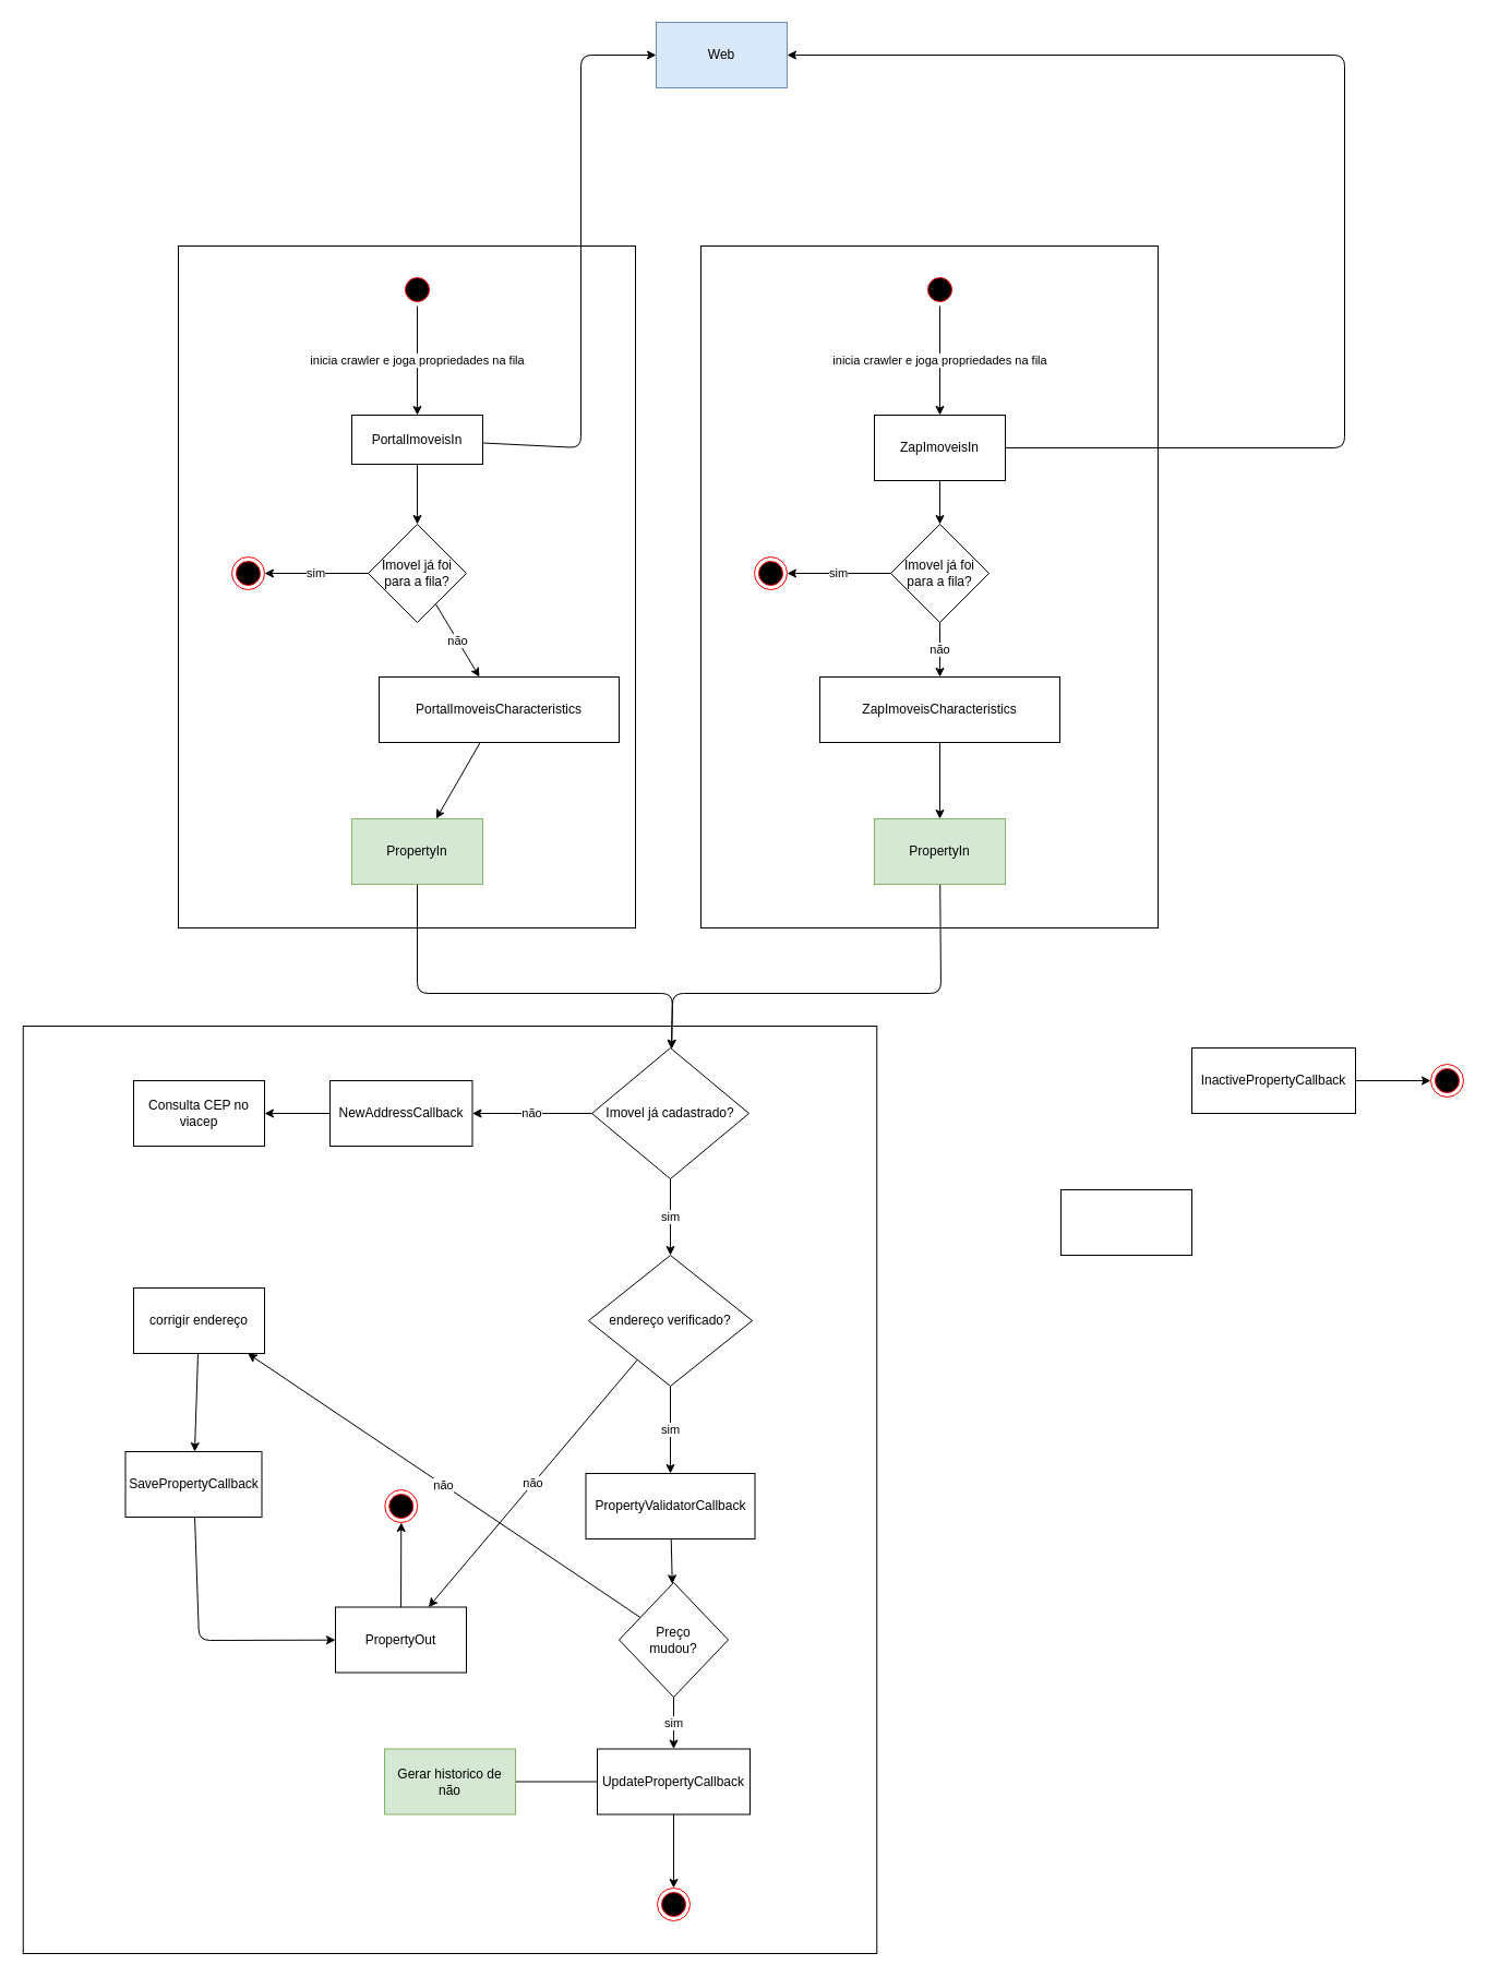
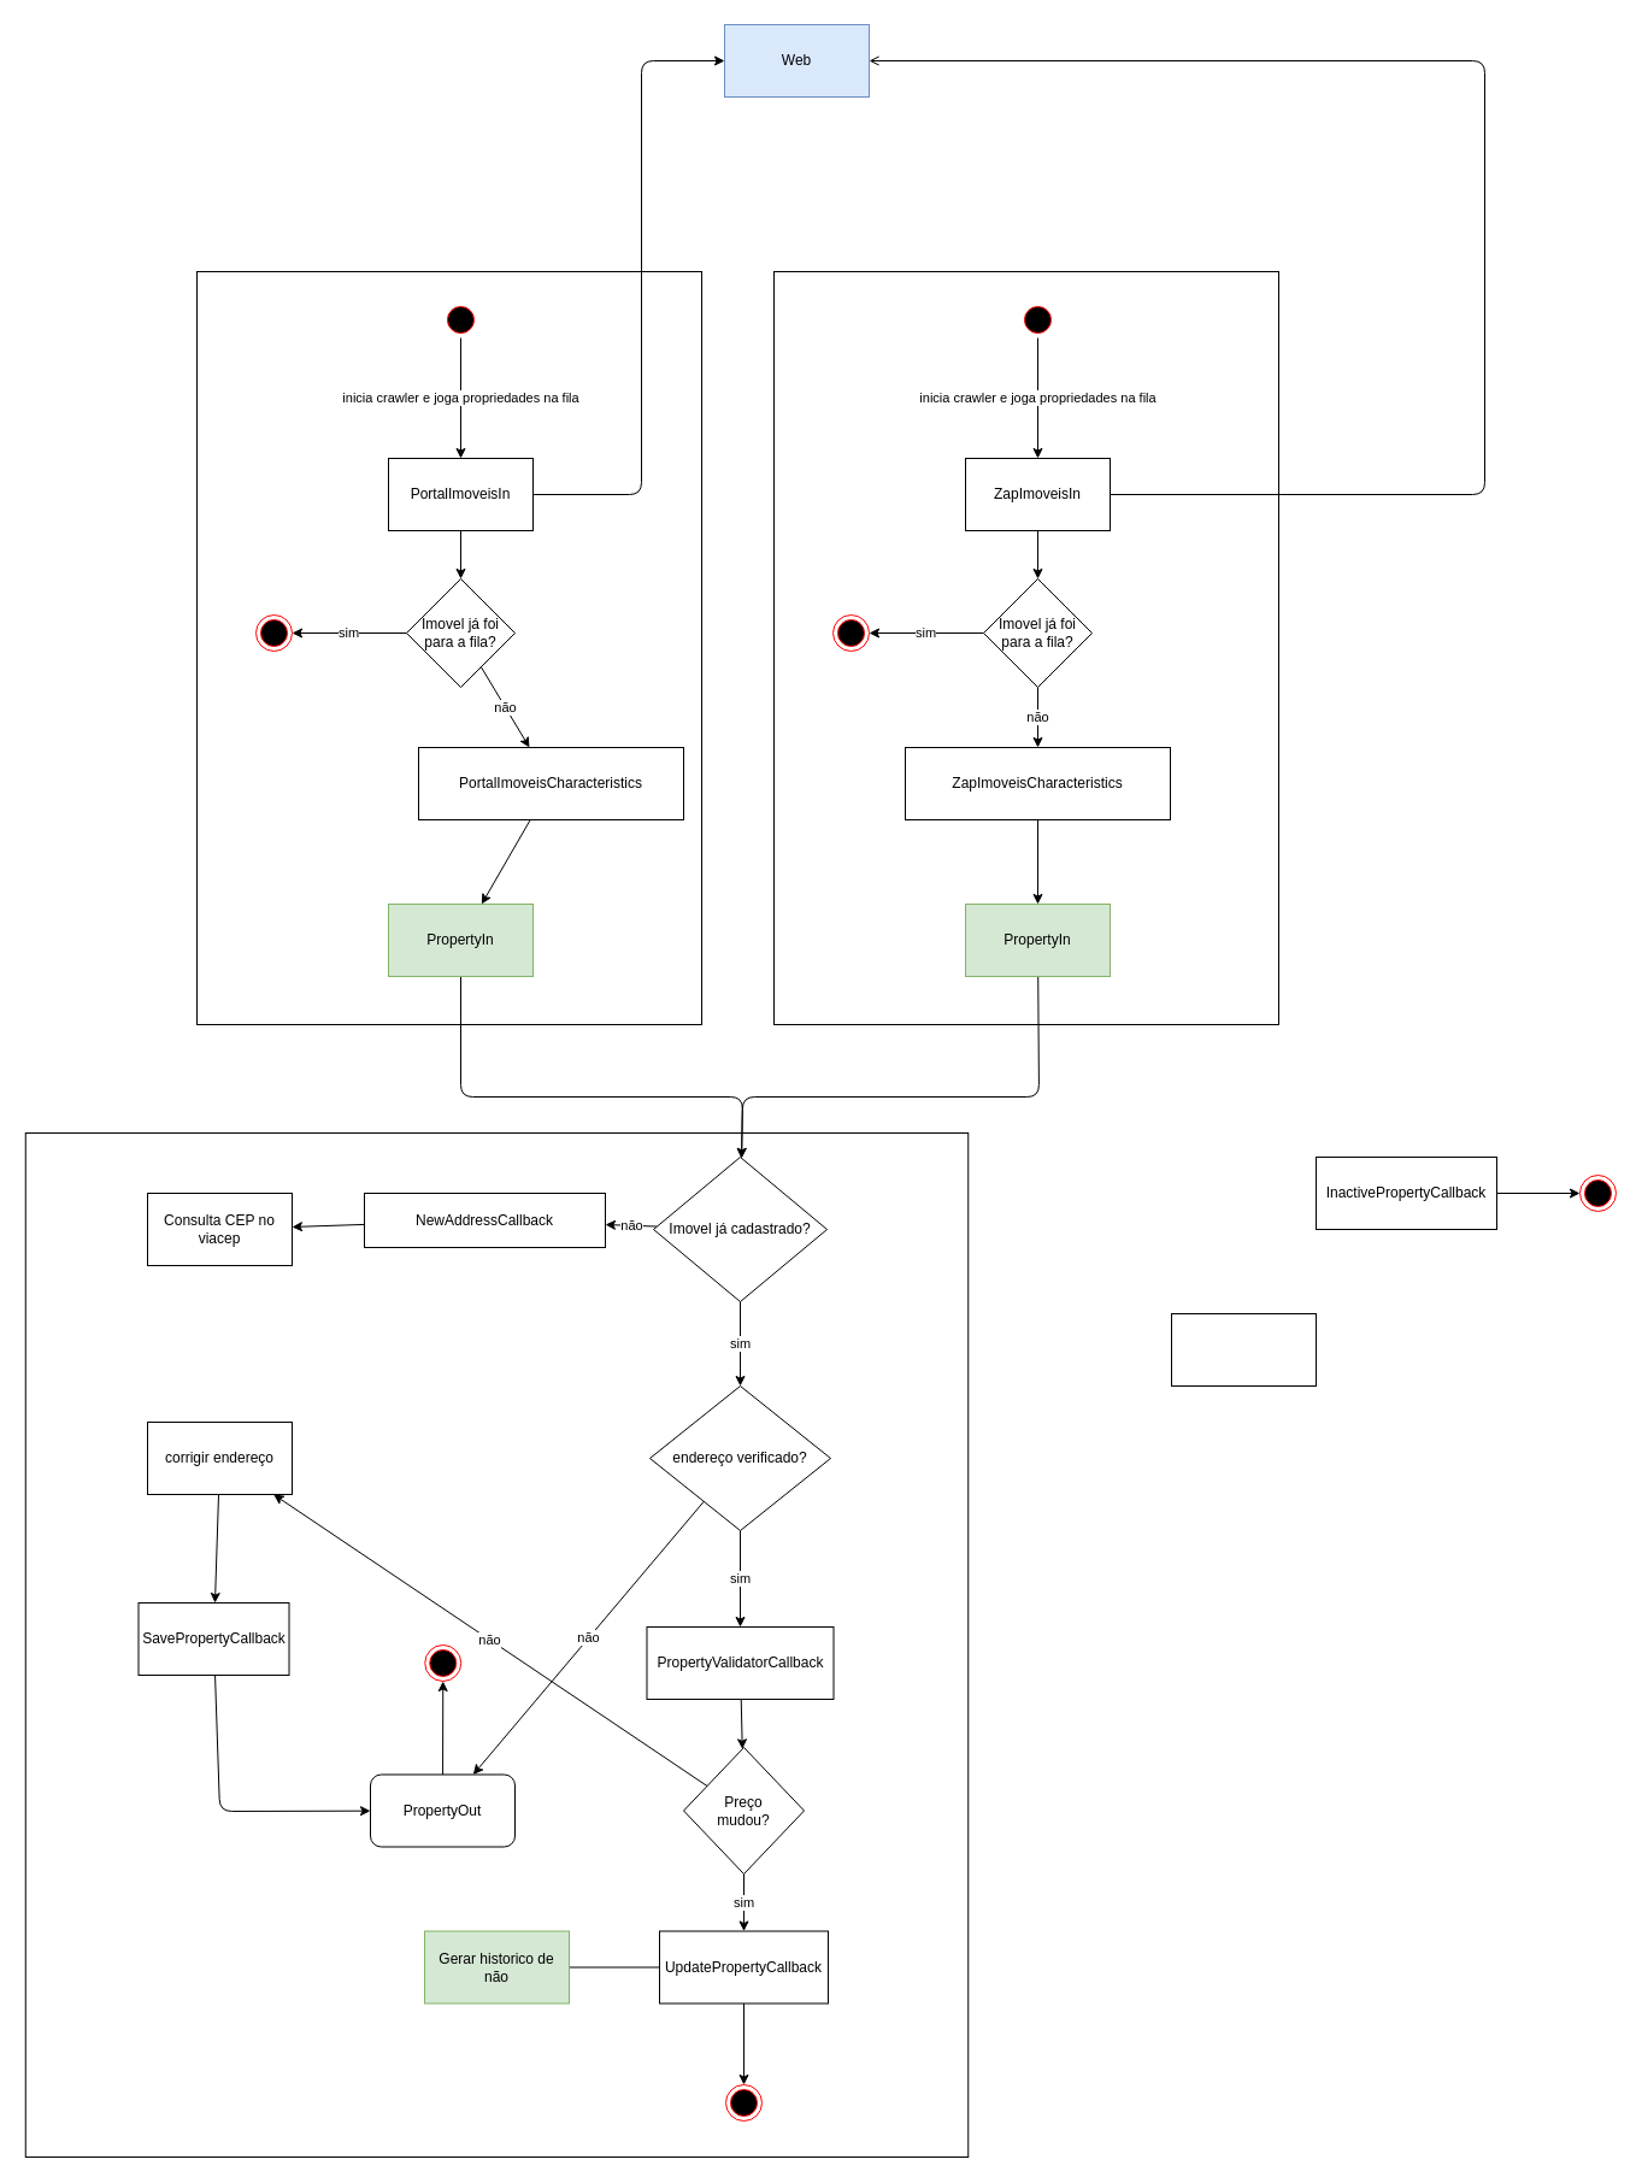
- <mxCell id="37" style="edgeStyle=none;html=1;" parent="1" source="38" target="4" edge="1"><mxGeometry relative="1" as="geometry"><Array as="points"><mxPoint x="1232" y="410" /><mxPoint x="1232" y="50" /></Array></mxGeometry></mxCell>
+ <mxCell id="37" style="edgeStyle=none;html=1;endArrow=open;" parent="1" source="38" target="4" edge="1"><mxGeometry relative="1" as="geometry"><Array as="points"><mxPoint x="1232" y="410" /><mxPoint x="1232" y="50" /></Array></mxGeometry></mxCell>
- <mxCell id="24" value="PortalImoveisIn" style="whiteSpace=wrap;html=1;" parent="1" vertex="1"><mxGeometry x="322" y="380" width="120" height="45" as="geometry" /></mxCell>
+ <mxCell id="24" value="PortalImoveisIn" style="whiteSpace=wrap;html=1;" parent="1" vertex="1"><mxGeometry x="322" y="380" width="120" height="60" as="geometry" /></mxCell>
- <mxCell id="52" value="NewAddressCallback" style="whiteSpace=wrap;html=1;" parent="1" vertex="1"><mxGeometry x="302" y="990" width="130.5" height="60" as="geometry" /></mxCell>
+ <mxCell id="52" value="NewAddressCallback" style="whiteSpace=wrap;html=1;" parent="1" vertex="1"><mxGeometry x="302" y="990" width="200" height="45" as="geometry" /></mxCell>
- <mxCell id="59" value="PropertyOut" style="whiteSpace=wrap;html=1;" parent="1" vertex="1"><mxGeometry x="307" y="1472.5" width="120" height="60" as="geometry" /></mxCell>
+ <mxCell id="59" value="PropertyOut" style="whiteSpace=wrap;html=1;rounded=1;" parent="1" vertex="1"><mxGeometry x="307" y="1472.5" width="120" height="60" as="geometry" /></mxCell>
